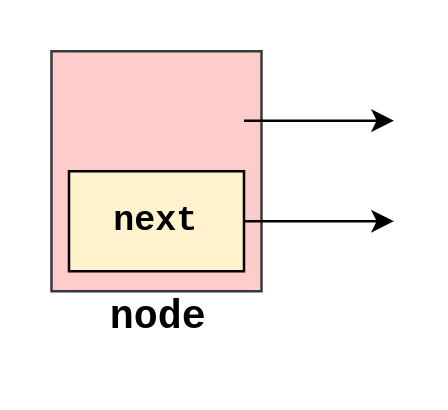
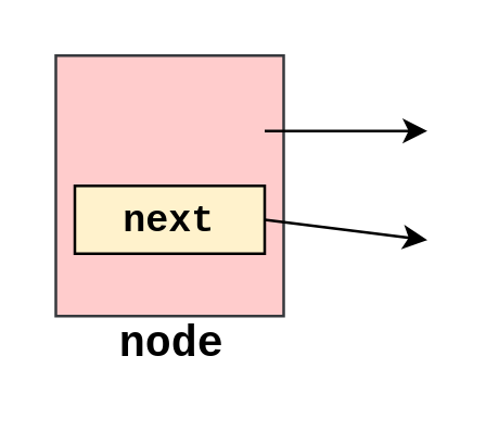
- <mxCell id="4" value="&lt;font style=&quot;font-size: 14px;&quot; face=&quot;Courier New&quot;&gt;&lt;b&gt;next&lt;/b&gt;&lt;/font&gt;" style="rounded=0;whiteSpace=wrap;html=1;fillColor=#fff2cc;strokeColor=#000000;" parent="2" vertex="1"><mxGeometry x="7" y="48" width="70" height="40" as="geometry" /></mxCell>
+ <mxCell id="4" value="&lt;font style=&quot;font-size: 14px;&quot; face=&quot;Courier New&quot;&gt;&lt;b&gt;next&lt;/b&gt;&lt;/font&gt;" style="rounded=0;whiteSpace=wrap;html=1;fillColor=#fff2cc;strokeColor=#000000;" parent="2" vertex="1"><mxGeometry x="7" y="48" width="70" height="25" as="geometry" /></mxCell>
